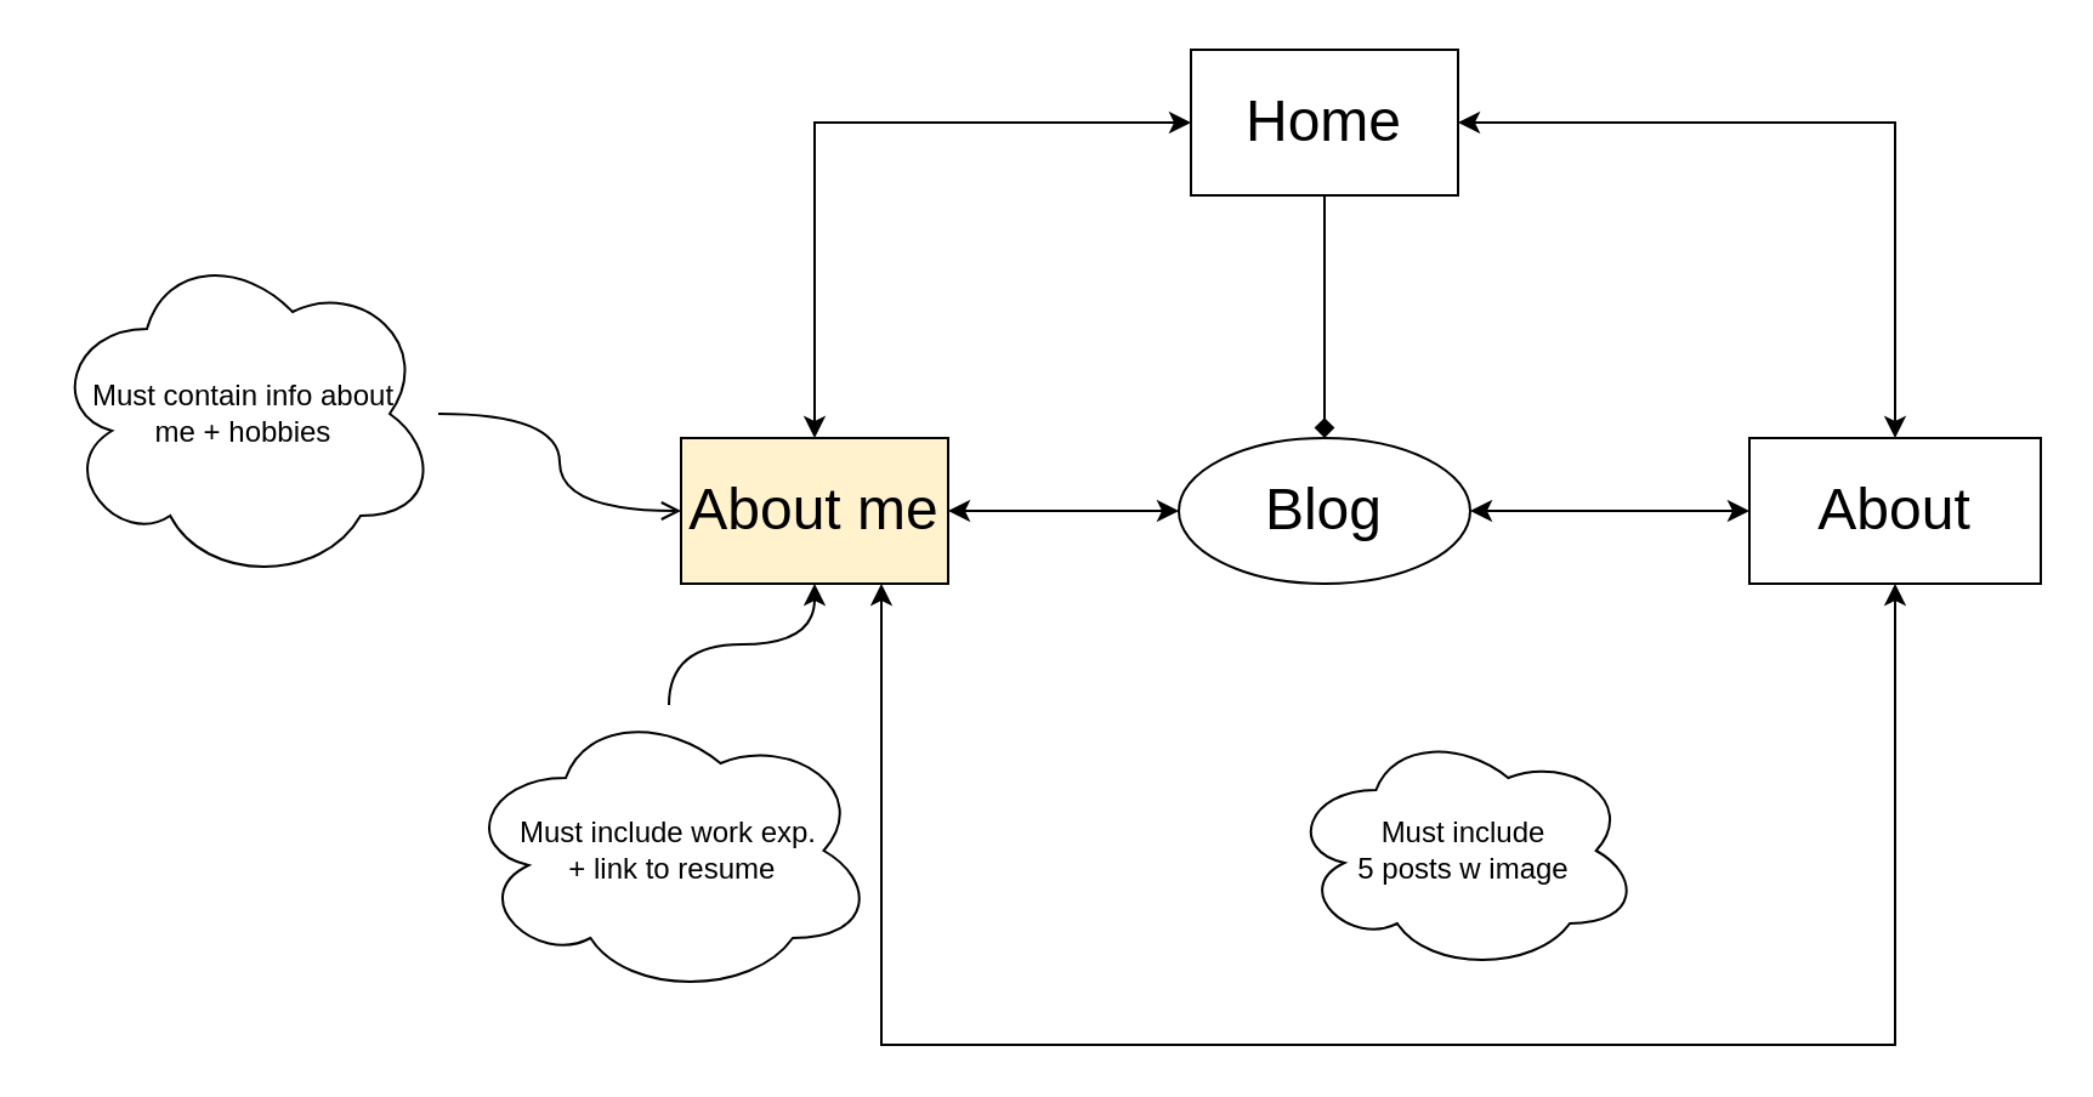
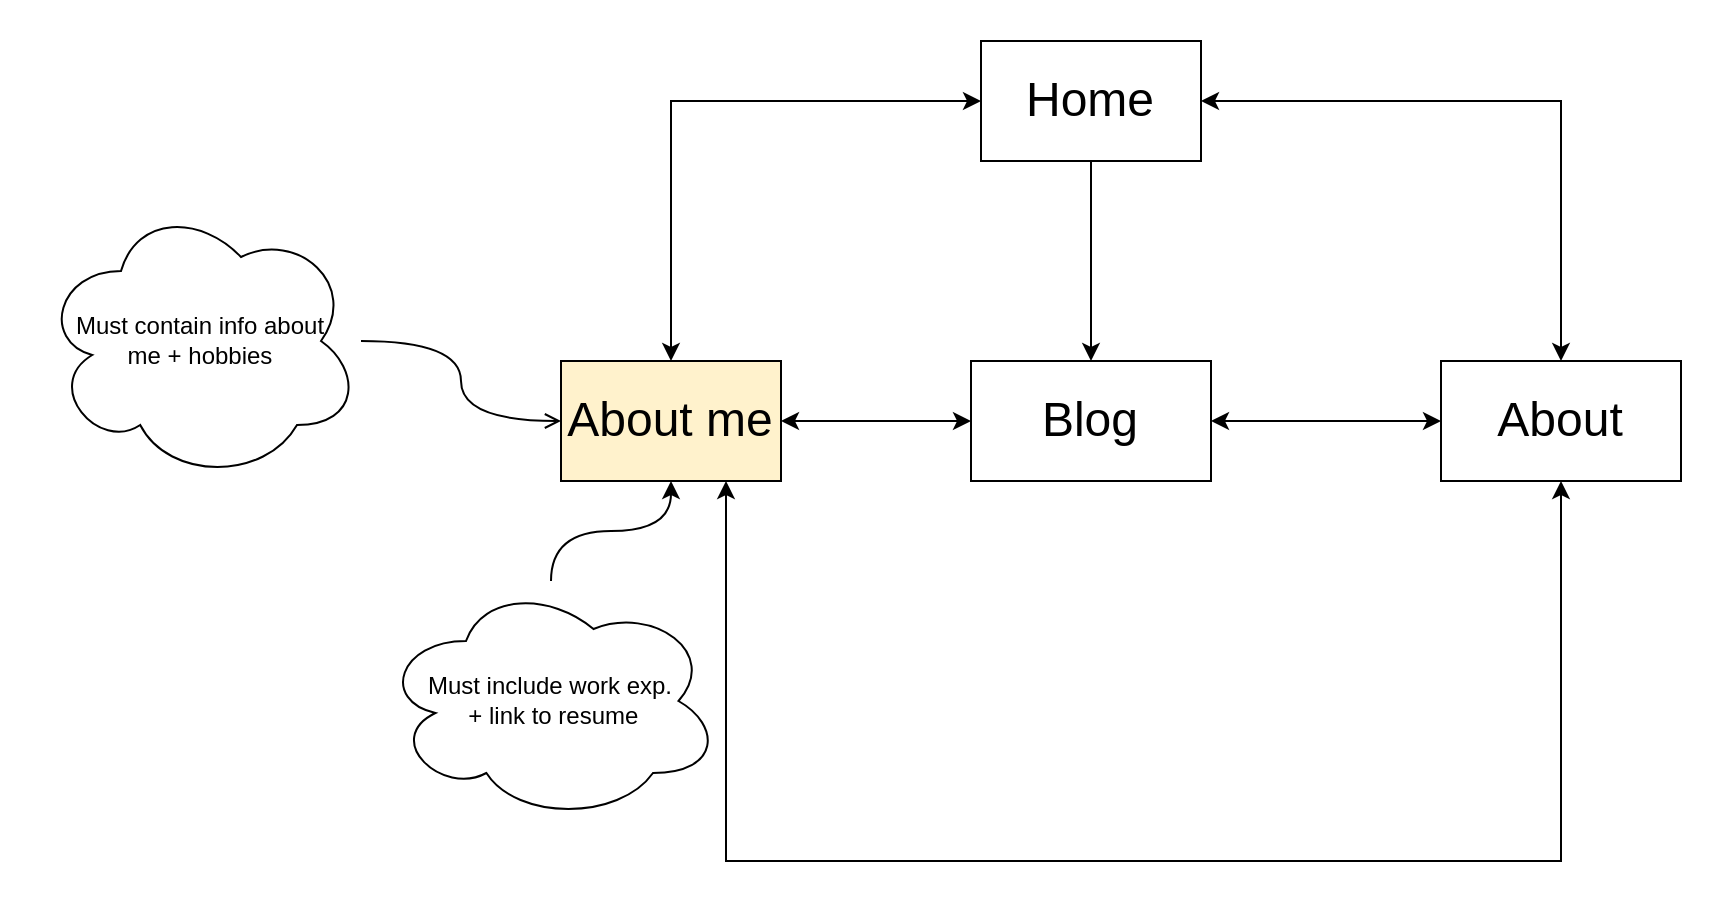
- <mxCell id="2" value="" style="edgeStyle=orthogonalEdgeStyle;rounded=0;orthogonalLoop=1;jettySize=auto;html=1;endArrow=diamond;" edge="1" parent="1" source="5" target="10"><mxGeometry relative="1" as="geometry" /></mxCell>
+ <mxCell id="2" value="" style="edgeStyle=orthogonalEdgeStyle;rounded=0;orthogonalLoop=1;jettySize=auto;html=1;" edge="1" parent="1" source="5" target="10"><mxGeometry relative="1" as="geometry" /></mxCell>
- <mxCell id="10" value="Blog" style="ellipse;whiteSpace=wrap;html=1;fontSize=24;" vertex="1" parent="1"><mxGeometry x="485" y="180" width="120" height="60" as="geometry" /></mxCell>
+ <mxCell id="10" value="Blog" style="whiteSpace=wrap;html=1;rounded=0;fontSize=24;" vertex="1" parent="1"><mxGeometry x="485" y="180" width="120" height="60" as="geometry" /></mxCell>
- <mxCell id="12" value="&lt;div&gt;Must include &lt;br&gt;&lt;/div&gt;&lt;div&gt;5 posts w image&lt;br&gt;&lt;/div&gt;" style="ellipse;shape=cloud;whiteSpace=wrap;html=1;" vertex="1" parent="1"><mxGeometry x="530" y="300" width="145" height="100" as="geometry" /></mxCell>
